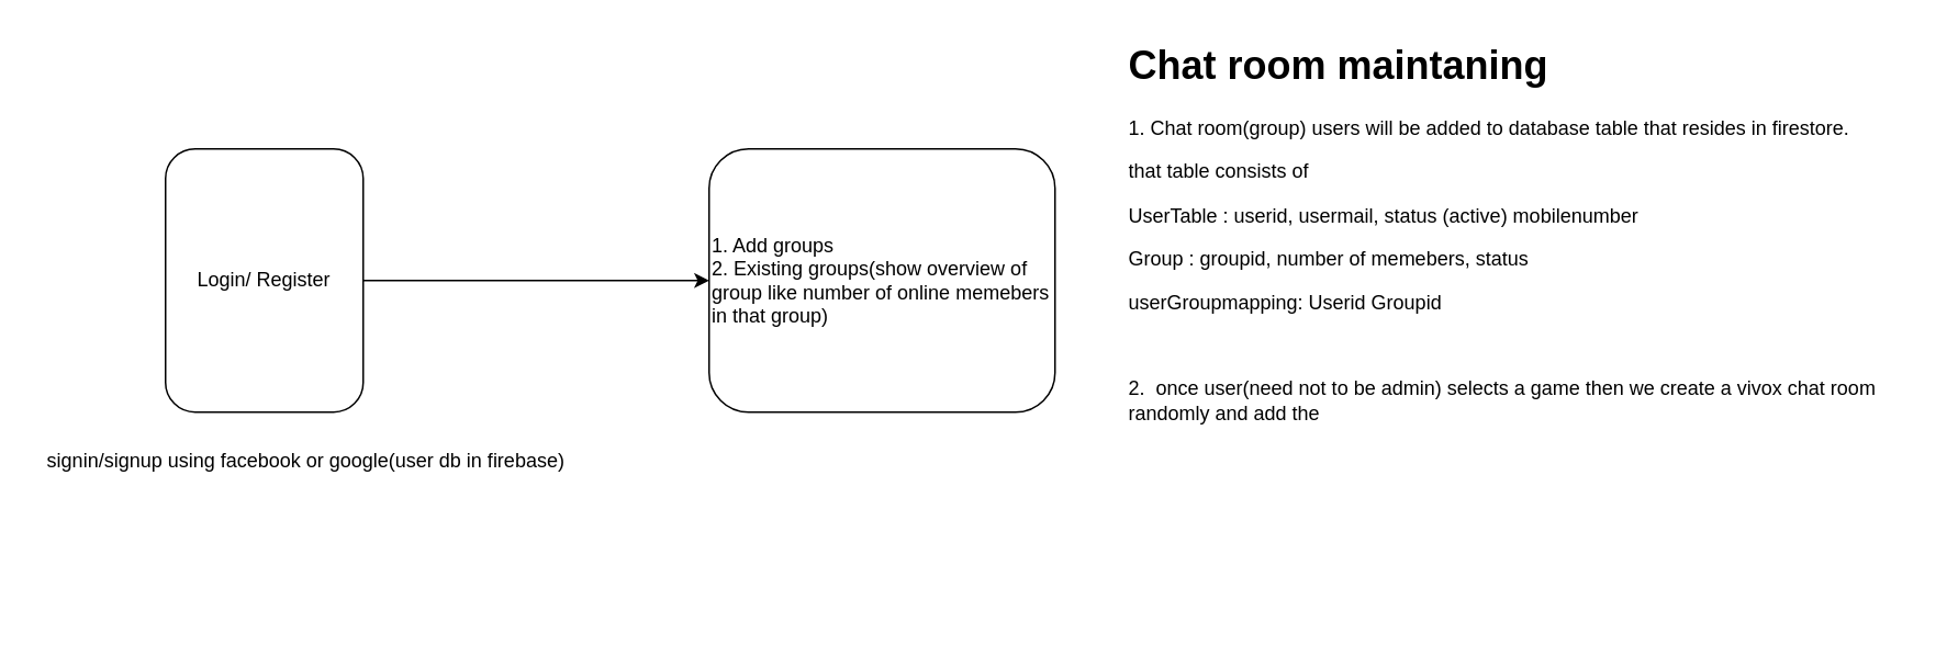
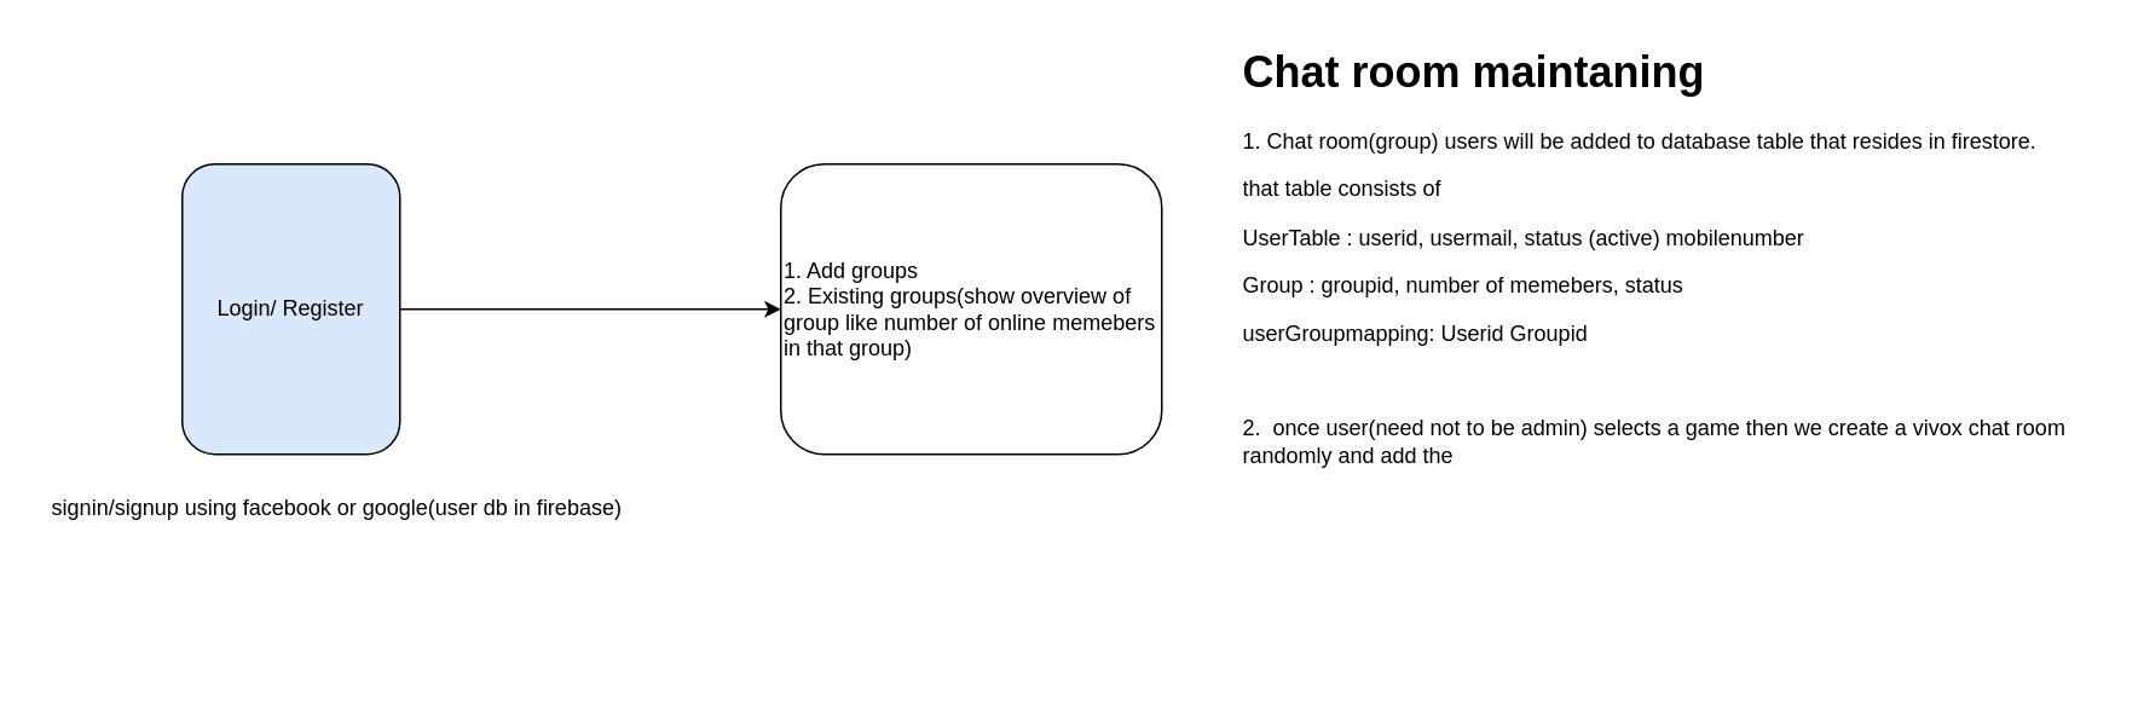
- <mxCell id="3" value="Login/ Register" style="rounded=1;whiteSpace=wrap;html=1;" vertex="1" parent="1"><mxGeometry x="100" y="90" width="120" height="160" as="geometry" /></mxCell>
+ <mxCell id="3" value="Login/ Register" style="rounded=1;whiteSpace=wrap;html=1;fillColor=#dae8fc;" vertex="1" parent="1"><mxGeometry x="100" y="90" width="120" height="160" as="geometry" /></mxCell>
